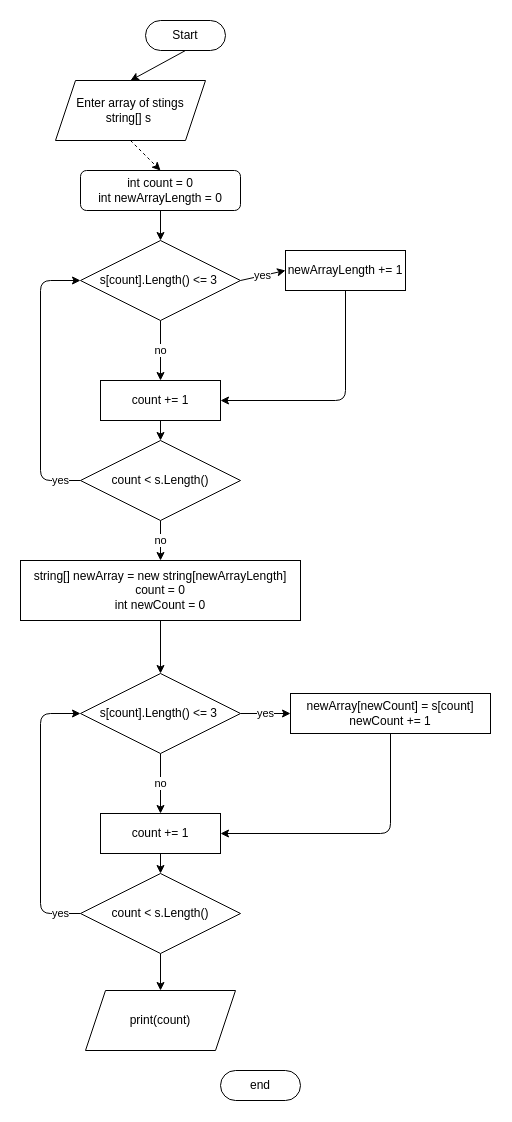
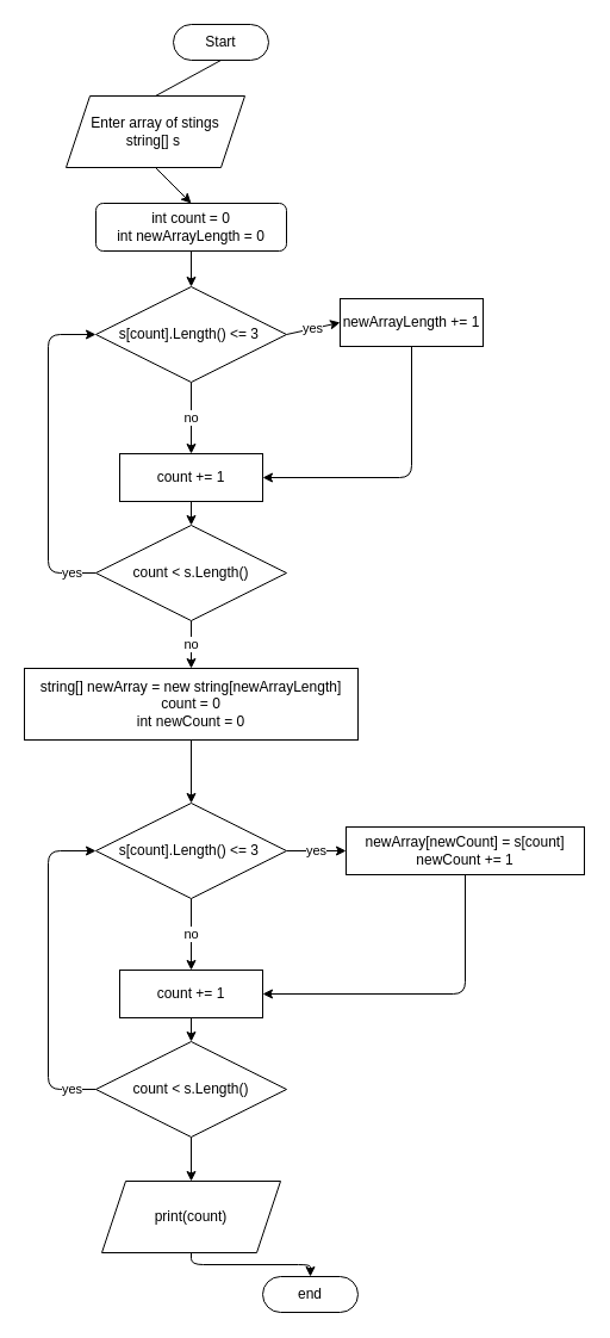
- <mxCell id="2" style="edgeStyle=none;html=1;exitX=0.5;exitY=1;exitDx=0;exitDy=0;entryX=0.5;entryY=0;entryDx=0;entryDy=0;" edge="1" parent="1" source="3" target="5"><mxGeometry relative="1" as="geometry" /></mxCell>
+ <mxCell id="2" style="edgeStyle=none;html=1;exitX=0.5;exitY=1;exitDx=0;exitDy=0;entryX=0.5;entryY=0;entryDx=0;entryDy=0;endArrow=none;" edge="1" parent="1" source="3" target="5"><mxGeometry relative="1" as="geometry" /></mxCell>
- <mxCell id="4" style="edgeStyle=none;html=1;exitX=0.5;exitY=1;exitDx=0;exitDy=0;entryX=0.5;entryY=0;entryDx=0;entryDy=0;dashed=1;" edge="1" parent="1" source="5" target="7"><mxGeometry relative="1" as="geometry" /></mxCell>
+ <mxCell id="4" style="edgeStyle=none;html=1;exitX=0.5;exitY=1;exitDx=0;exitDy=0;entryX=0.5;entryY=0;entryDx=0;entryDy=0;" edge="1" parent="1" source="5" target="7"><mxGeometry relative="1" as="geometry" /></mxCell>
+ <mxCell id="30" style="edgeStyle=orthogonalEdgeStyle;html=1;exitX=0.5;exitY=1;exitDx=0;exitDy=0;entryX=0.5;entryY=0;entryDx=0;entryDy=0;" edge="1" parent="1" source="31" target="32"><mxGeometry relative="1" as="geometry" /></mxCell>
